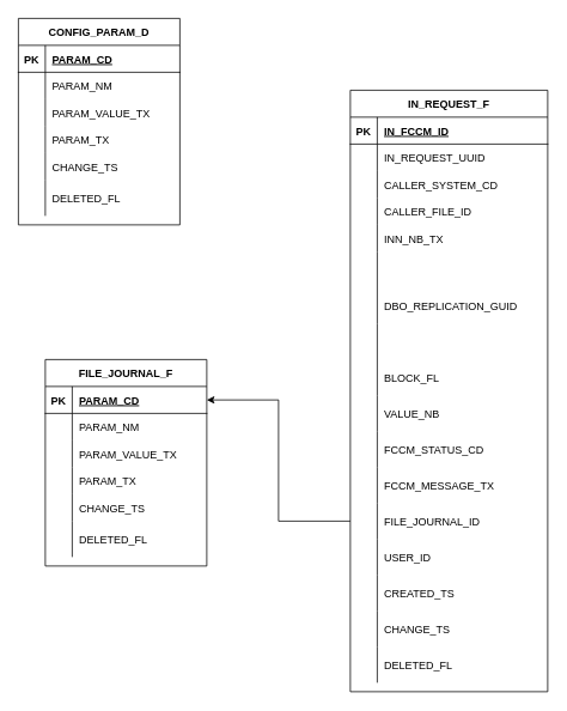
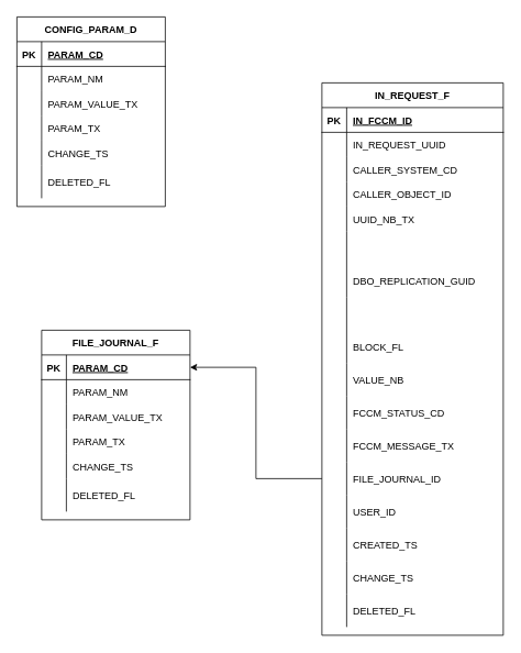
- <mxCell id="33" value="CALLER_FILE_ID" style="shape=partialRectangle;connectable=0;fillColor=none;top=0;left=0;bottom=0;right=0;align=left;spacingLeft=6;overflow=hidden;" vertex="1" parent="31"><mxGeometry x="30" width="190" height="30" as="geometry" /></mxCell>
+ <mxCell id="33" value="CALLER_OBJECT_ID" style="shape=partialRectangle;connectable=0;fillColor=none;top=0;left=0;bottom=0;right=0;align=left;spacingLeft=6;overflow=hidden;" vertex="1" parent="31"><mxGeometry x="30" width="190" height="30" as="geometry" /></mxCell>
- <mxCell id="36" value="INN_NB_TX" style="shape=partialRectangle;connectable=0;fillColor=none;top=0;left=0;bottom=0;right=0;align=left;spacingLeft=6;overflow=hidden;" vertex="1" parent="34"><mxGeometry x="30" width="190" height="30" as="geometry" /></mxCell>
+ <mxCell id="36" value="UUID_NB_TX" style="shape=partialRectangle;connectable=0;fillColor=none;top=0;left=0;bottom=0;right=0;align=left;spacingLeft=6;overflow=hidden;" vertex="1" parent="34"><mxGeometry x="30" width="190" height="30" as="geometry" /></mxCell>
